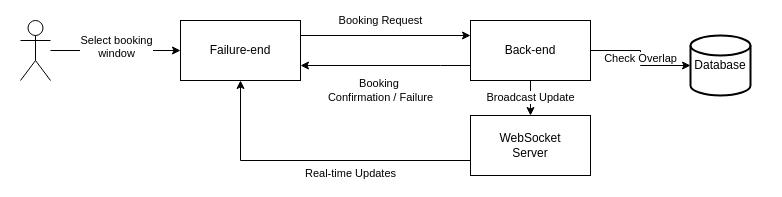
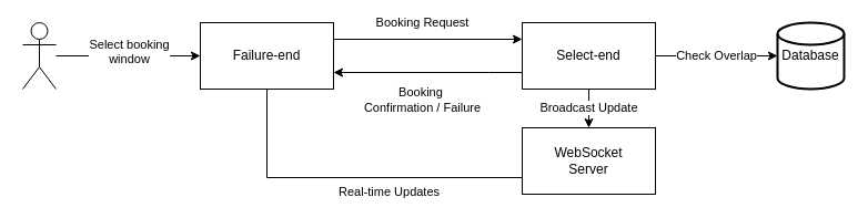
- <mxCell id="9" value="&lt;div&gt;Back-end&lt;/div&gt;" style="rounded=0;whiteSpace=wrap;html=1;" vertex="1" parent="1"><mxGeometry x="470" y="20" width="120" height="60" as="geometry" /></mxCell>
+ <mxCell id="9" value="&lt;div&gt;Select-end&lt;/div&gt;" style="rounded=0;whiteSpace=wrap;html=1;" vertex="1" parent="1"><mxGeometry x="470" y="20" width="120" height="60" as="geometry" /></mxCell>
- <mxCell id="10" value="Database" style="strokeWidth=2;html=1;shape=mxgraph.flowchart.database;whiteSpace=wrap;" vertex="1" parent="1"><mxGeometry x="690" y="35" width="60" height="60" as="geometry" /></mxCell>
+ <mxCell id="10" value="Database" style="strokeWidth=2;html=1;shape=mxgraph.flowchart.database;whiteSpace=wrap;" vertex="1" parent="1"><mxGeometry x="700" y="20" width="60" height="60" as="geometry" /></mxCell>
- <mxCell id="12" value="&lt;div&gt;Real-time Updates&lt;/div&gt;&lt;div&gt;&lt;br&gt;&lt;/div&gt;" style="edgeStyle=orthogonalEdgeStyle;rounded=0;orthogonalLoop=1;jettySize=auto;html=1;entryX=0.5;entryY=1;entryDx=0;entryDy=0;" edge="1" parent="1" source="13" target="3"><mxGeometry x="-0.226" y="20" relative="1" as="geometry"><Array as="points"><mxPoint x="240" y="160" /></Array><mxPoint as="offset" /></mxGeometry></mxCell>
+ <mxCell id="12" value="&lt;div&gt;Real-time Updates&lt;/div&gt;&lt;div&gt;&lt;br&gt;&lt;/div&gt;" style="edgeStyle=orthogonalEdgeStyle;rounded=0;orthogonalLoop=1;jettySize=auto;html=1;entryX=0.5;entryY=1;entryDx=0;entryDy=0;endArrow=none;" edge="1" parent="1" source="13" target="3"><mxGeometry x="-0.226" y="20" relative="1" as="geometry"><Array as="points"><mxPoint x="240" y="160" /></Array><mxPoint as="offset" /></mxGeometry></mxCell>
